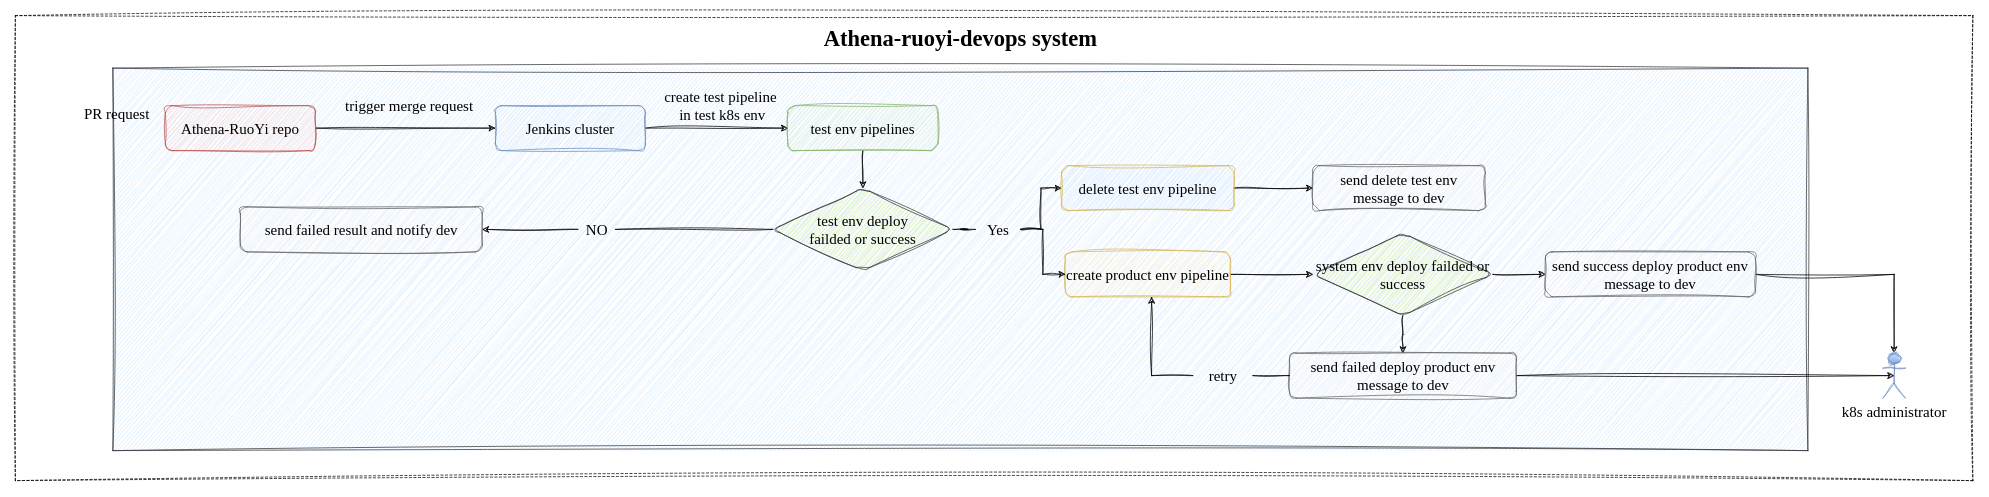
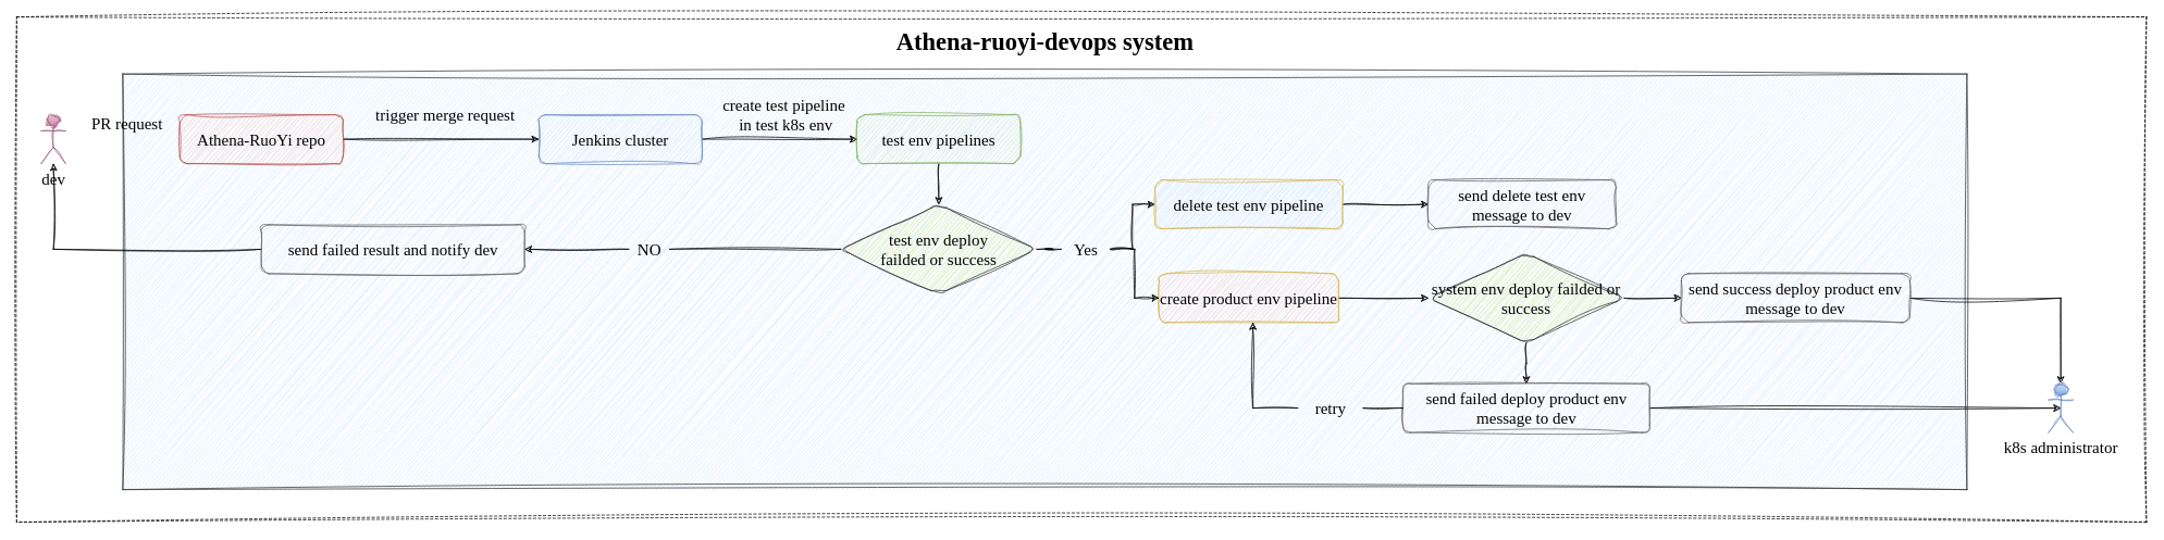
+ <mxCell id="7" value="dev" style="shape=umlActor;verticalLabelPosition=bottom;verticalAlign=top;html=1;outlineConnect=0;sketch=1;hachureGap=4;jiggle=2;curveFitting=1;fontFamily=Architects Daughter;fontSource=https%3A%2F%2Ffonts.googleapis.com%2Fcss%3Ffamily%3DArchitects%2BDaughter;fontSize=20;fillColor=#e6d0de;gradientColor=#d5739d;strokeColor=#996185;" vertex="1" parent="1"><mxGeometry x="50" y="140" width="30" height="60" as="geometry" /></mxCell>
+ <mxCell id="39" style="edgeStyle=orthogonalEdgeStyle;rounded=0;sketch=1;hachureGap=4;jiggle=2;curveFitting=1;orthogonalLoop=1;jettySize=auto;html=1;fontFamily=Architects Daughter;fontSource=https%3A%2F%2Ffonts.googleapis.com%2Fcss%3Ffamily%3DArchitects%2BDaughter;fontSize=16;fontColor=#000000;" edge="1" parent="1" source="40" target="7"><mxGeometry relative="1" as="geometry" /></mxCell>
- <mxCell id="18" value="create product env pipeline" style="whiteSpace=wrap;html=1;fontSize=20;fontFamily=Architects Daughter;rounded=1;sketch=1;hachureGap=4;jiggle=2;curveFitting=1;fontSource=https%3A%2F%2Ffonts.googleapis.com%2Fcss%3Ffamily%3DArchitects%2BDaughter;fillColor=#fff2cc;strokeColor=#d6b656;fontColor=#000000;" vertex="1" parent="1"><mxGeometry x="1420" y="335" width="220" height="60" as="geometry" /></mxCell>
+ <mxCell id="18" value="create product env pipeline" style="whiteSpace=wrap;html=1;fontSize=20;fontFamily=Architects Daughter;rounded=1;sketch=1;hachureGap=4;jiggle=2;curveFitting=1;fontSource=https%3A%2F%2Ffonts.googleapis.com%2Fcss%3Ffamily%3DArchitects%2BDaughter;fillColor=#f8cecc;strokeColor=#d6b656;fontColor=#000000;" vertex="1" parent="1"><mxGeometry x="1420" y="335" width="220" height="60" as="geometry" /></mxCell>
